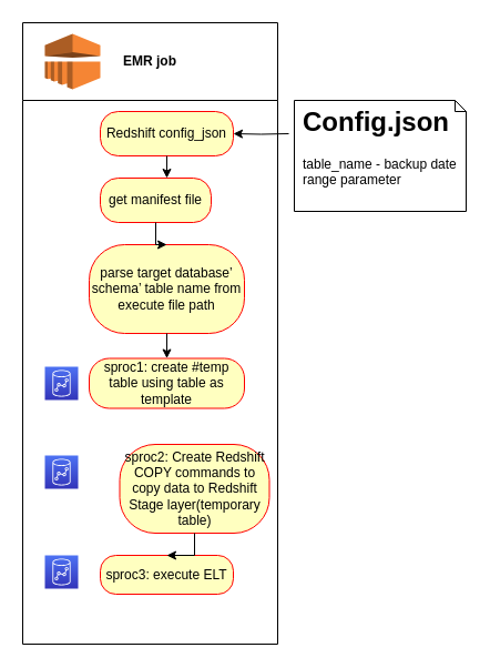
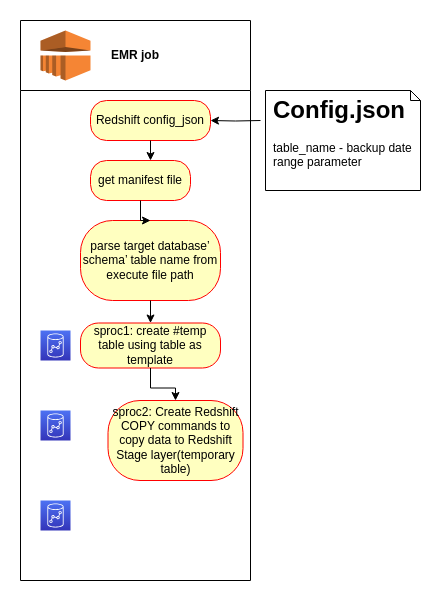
+ <mxCell id="13" value="" style="edgeStyle=orthogonalEdgeStyle;rounded=0;orthogonalLoop=1;jettySize=auto;html=1;" parent="2" source="9" target="12" edge="1"><mxGeometry relative="1" as="geometry" /></mxCell>
- <mxCell id="16" value="" style="edgeStyle=orthogonalEdgeStyle;rounded=0;orthogonalLoop=1;jettySize=auto;html=1;" parent="2" source="12" target="15" edge="1"><mxGeometry relative="1" as="geometry" /></mxCell>
- <mxCell id="15" value="sproc3: execute ELT " style="whiteSpace=wrap;html=1;fillColor=#ffffc0;strokeColor=#ff0000;fontColor=#000000;rounded=1;arcSize=40;" parent="2" vertex="1"><mxGeometry x="70" y="480" width="120" height="35" as="geometry" /></mxCell>
